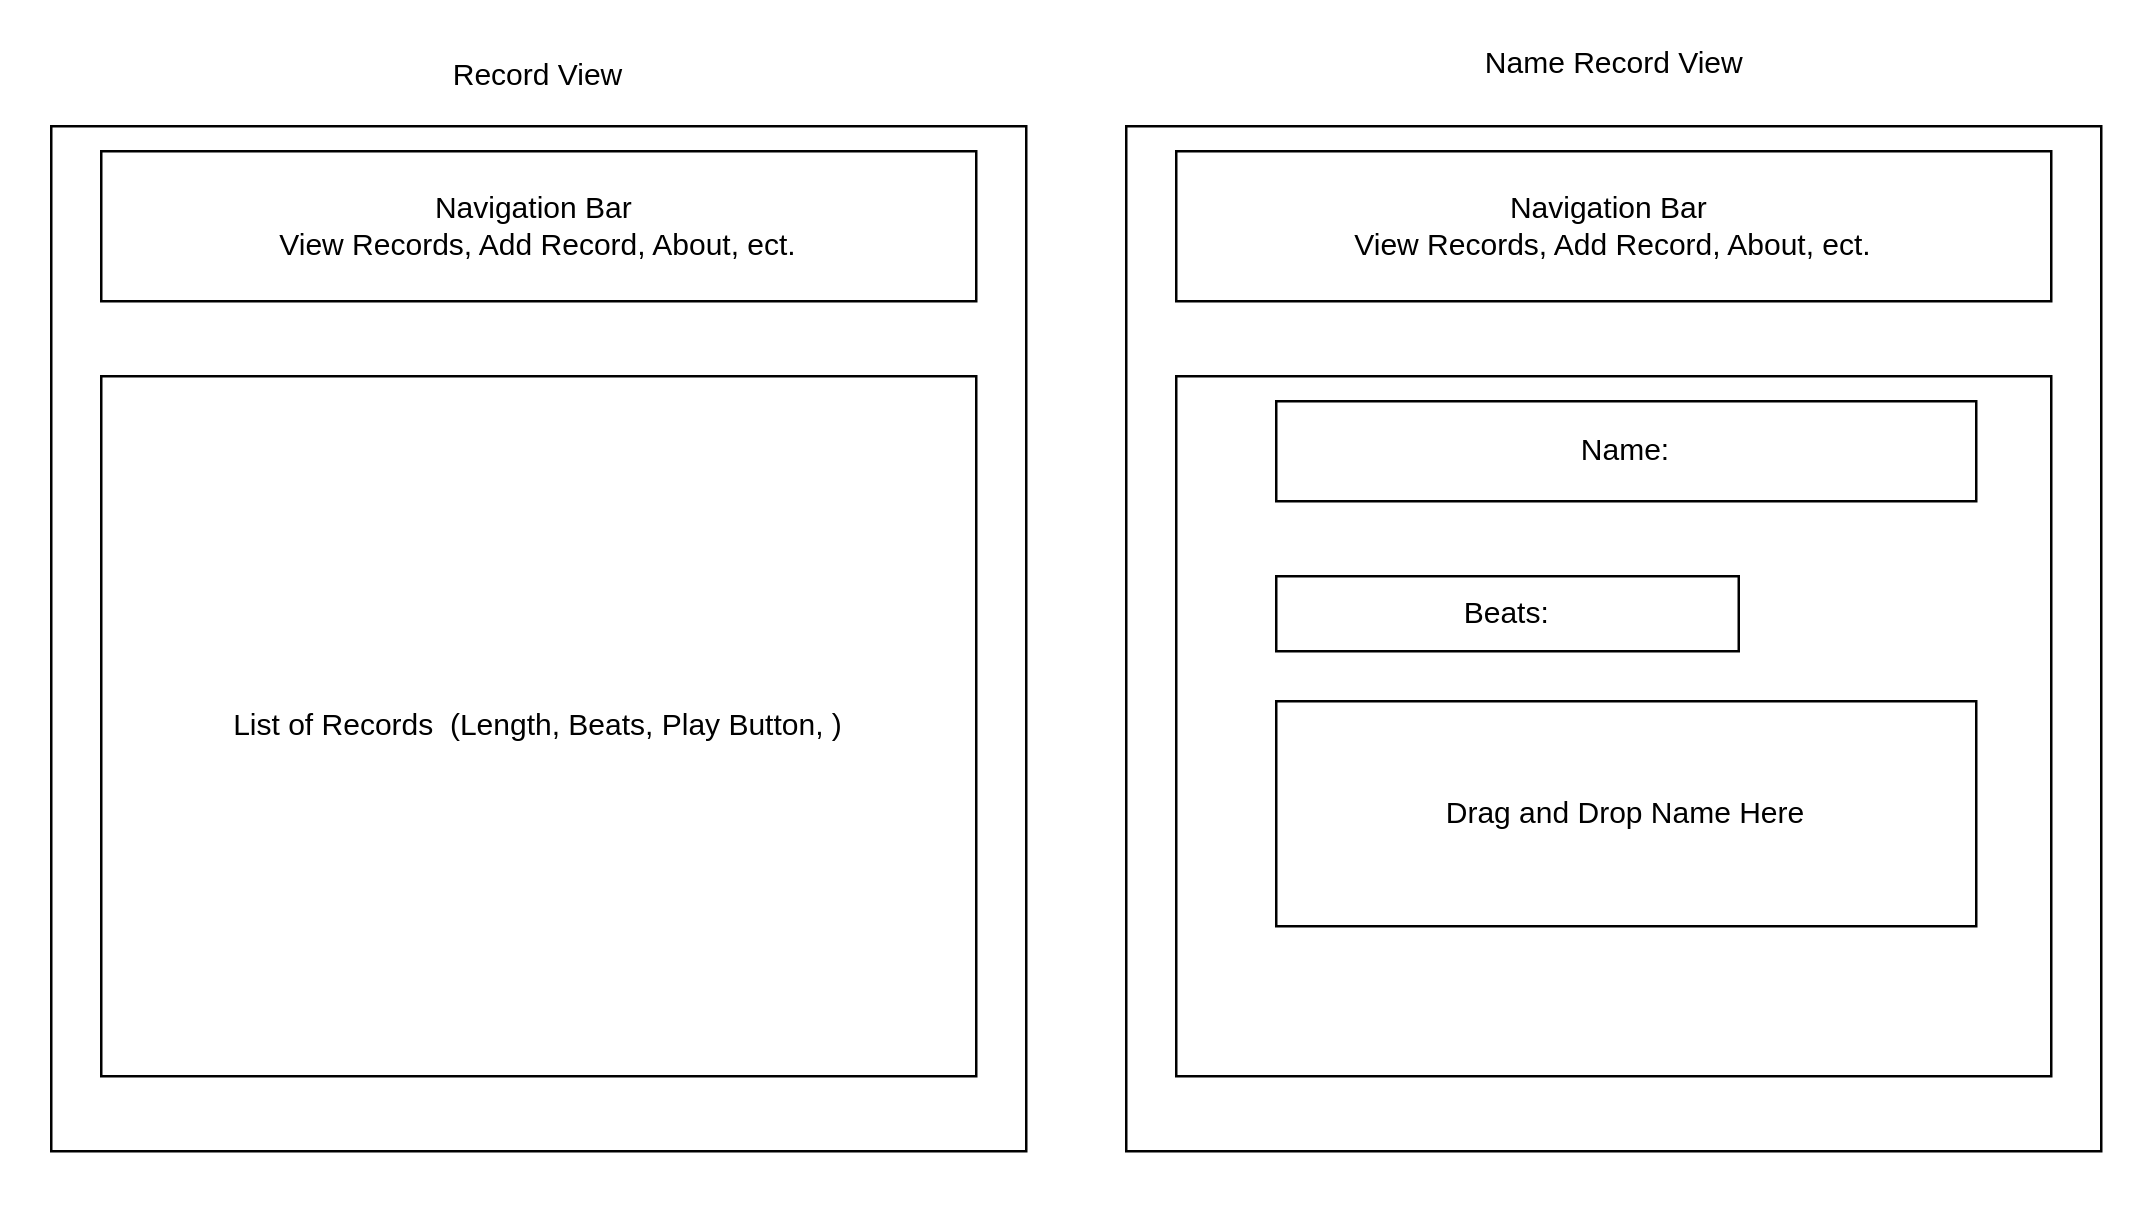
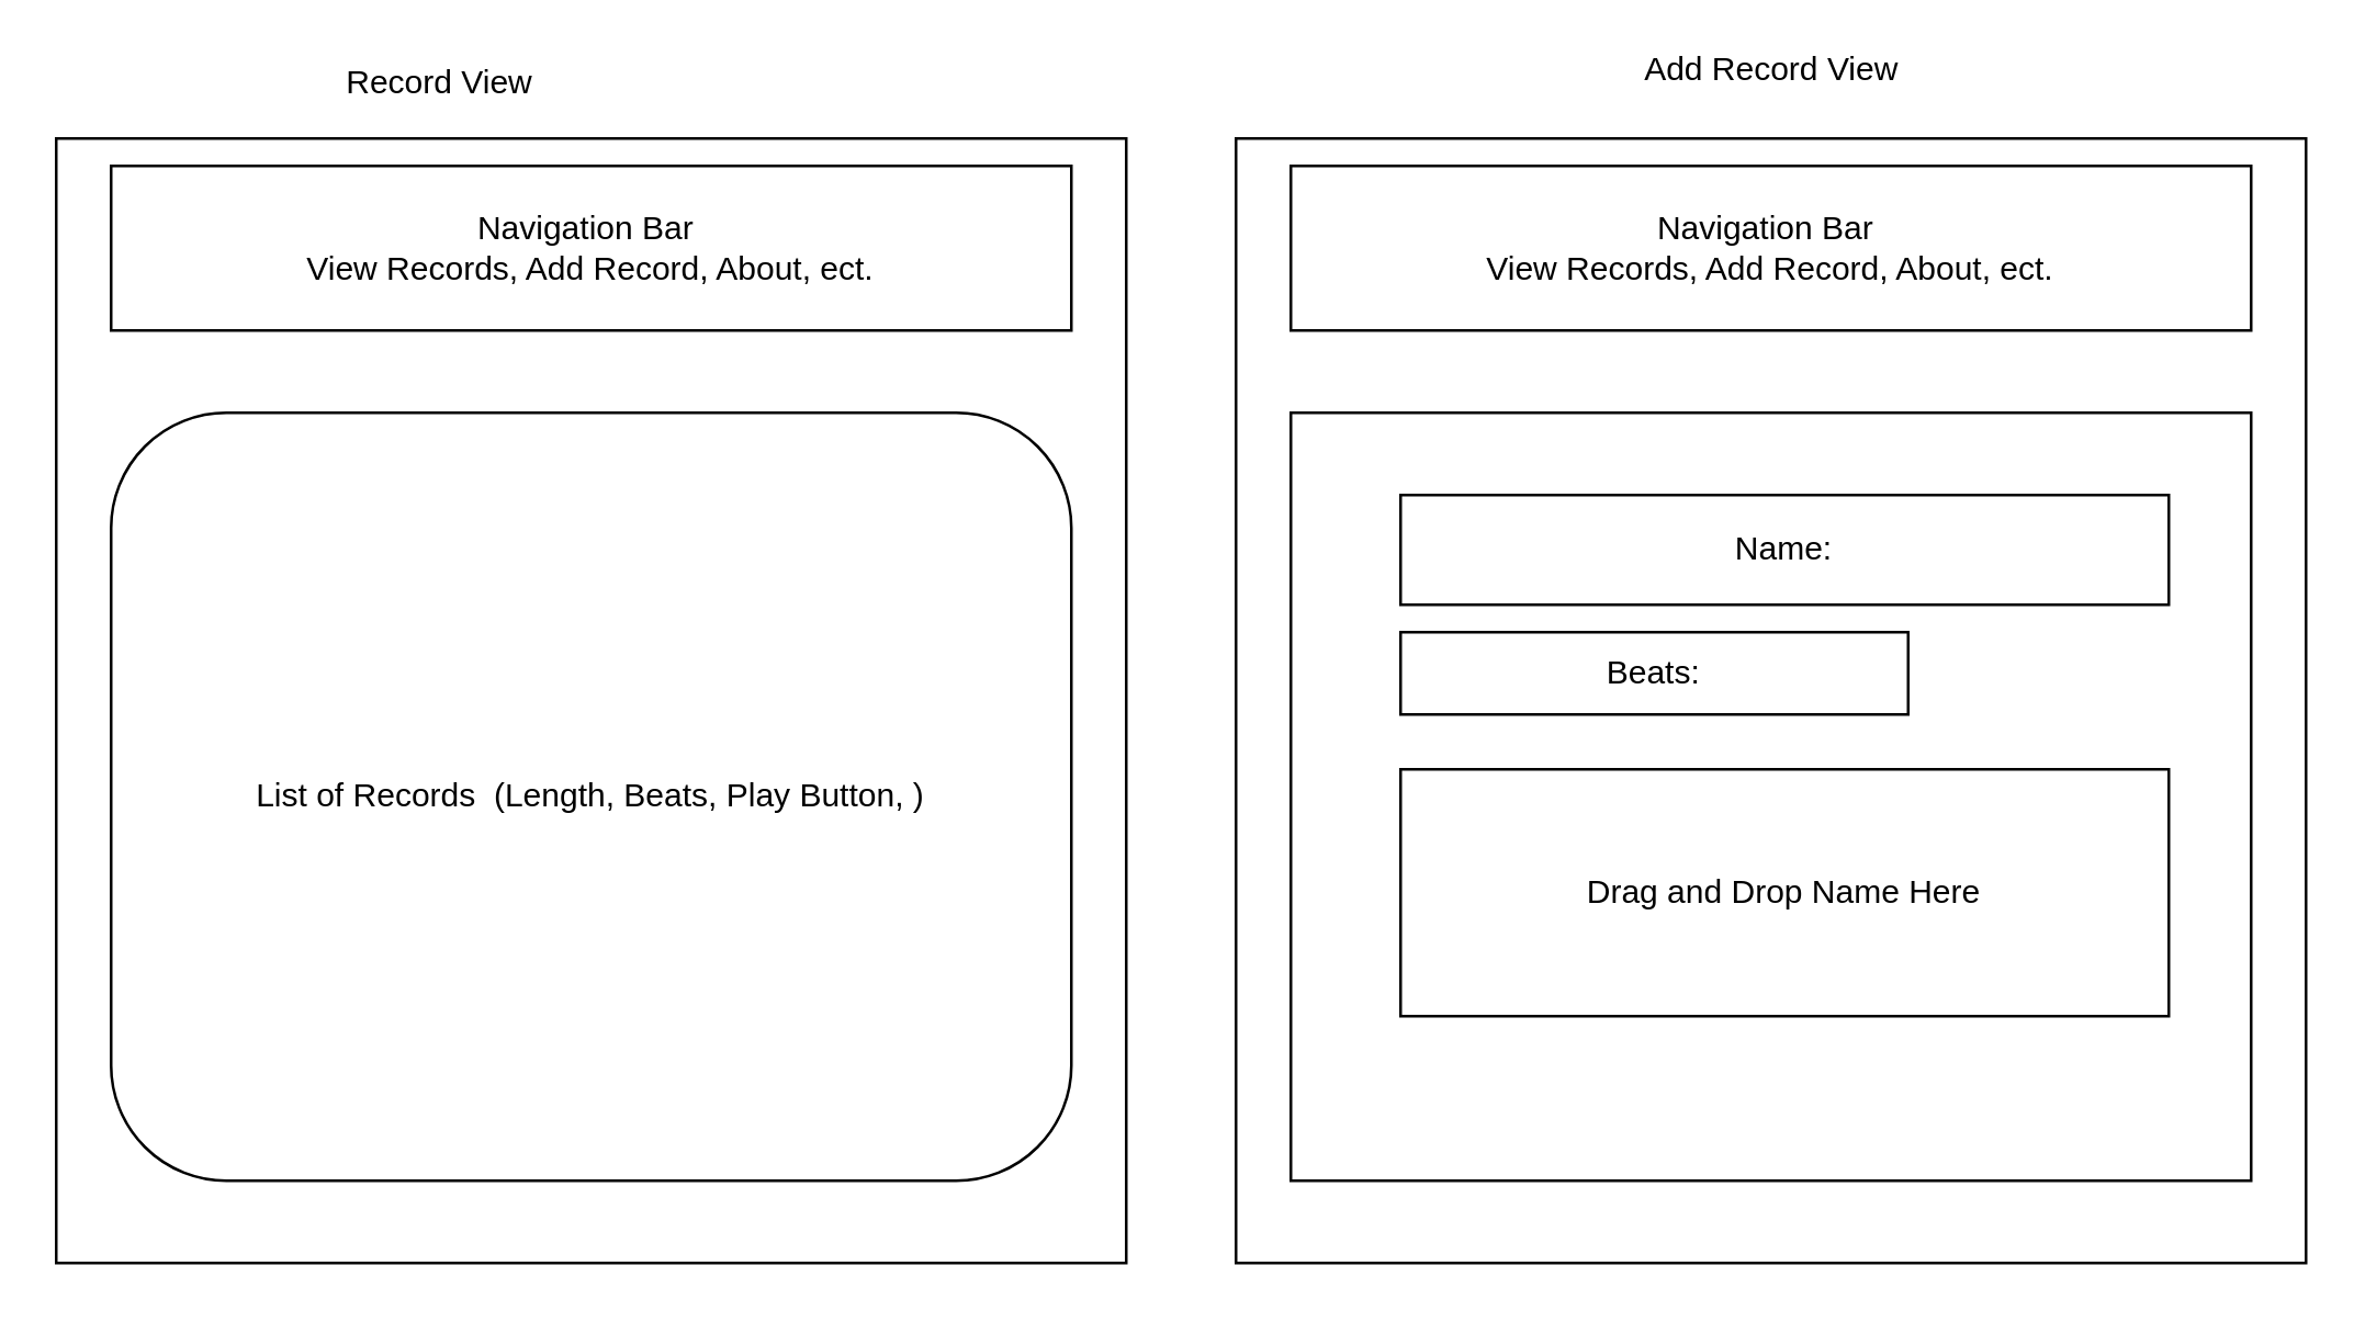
- <mxCell id="12" value="Name Record View" style="text;html=1;strokeColor=none;fillColor=none;align=center;verticalAlign=middle;whiteSpace=wrap;rounded=0;" vertex="1" parent="1"><mxGeometry x="582.5" y="20" width="125" height="10" as="geometry" /></mxCell>
+ <mxCell id="12" value="Add Record View" style="text;html=1;strokeColor=none;fillColor=none;align=center;verticalAlign=middle;whiteSpace=wrap;rounded=0;" vertex="1" parent="1"><mxGeometry x="582.5" y="20" width="125" height="10" as="geometry" /></mxCell>
- <mxCell id="11" value="Record View" style="text;html=1;strokeColor=none;fillColor=none;align=center;verticalAlign=middle;whiteSpace=wrap;rounded=0;" vertex="1" parent="1"><mxGeometry x="170" y="20" width="90" height="20" as="geometry" /></mxCell>
+ <mxCell id="11" value="Record View" style="text;html=1;strokeColor=none;fillColor=none;align=center;verticalAlign=middle;whiteSpace=wrap;rounded=0;" vertex="1" parent="1"><mxGeometry x="115" y="20" width="90" height="20" as="geometry" /></mxCell>
- <mxCell id="8" value="Name:" style="rounded=0;whiteSpace=wrap;html=1;" vertex="1" parent="1"><mxGeometry x="510" y="160" width="280" height="40" as="geometry" /></mxCell>
+ <mxCell id="8" value="Name:" style="rounded=0;whiteSpace=wrap;html=1;" vertex="1" parent="1"><mxGeometry x="510" y="180" width="280" height="40" as="geometry" /></mxCell>
- <mxCell id="4" value="List of Records &amp;nbsp;(Length, Beats, Play Button, )" style="rounded=0;whiteSpace=wrap;html=1;" vertex="1" parent="1"><mxGeometry x="40" y="150" width="350" height="280" as="geometry" /></mxCell>
+ <mxCell id="4" value="List of Records &amp;nbsp;(Length, Beats, Play Button, )" style="whiteSpace=wrap;html=1;rounded=1;" vertex="1" parent="1"><mxGeometry x="40" y="150" width="350" height="280" as="geometry" /></mxCell>
